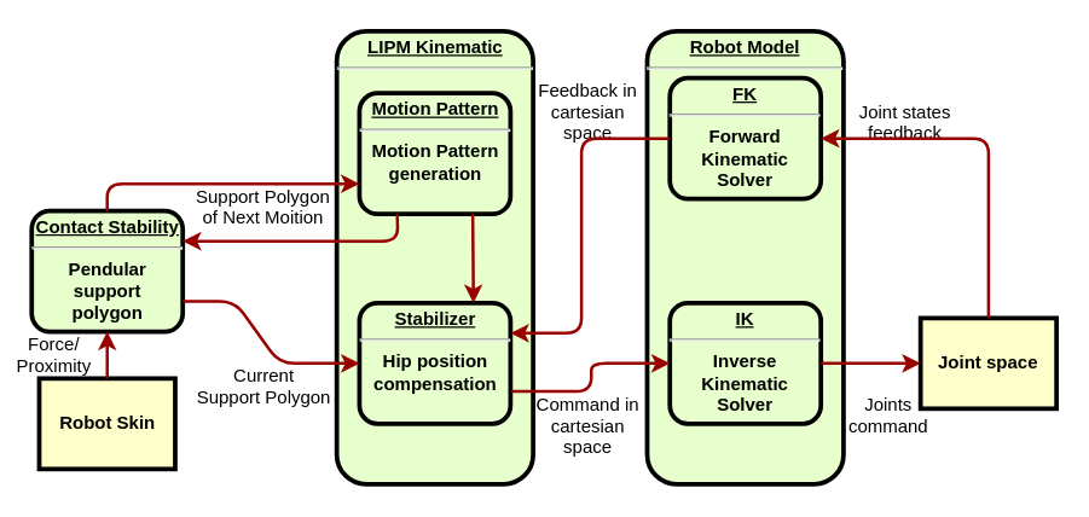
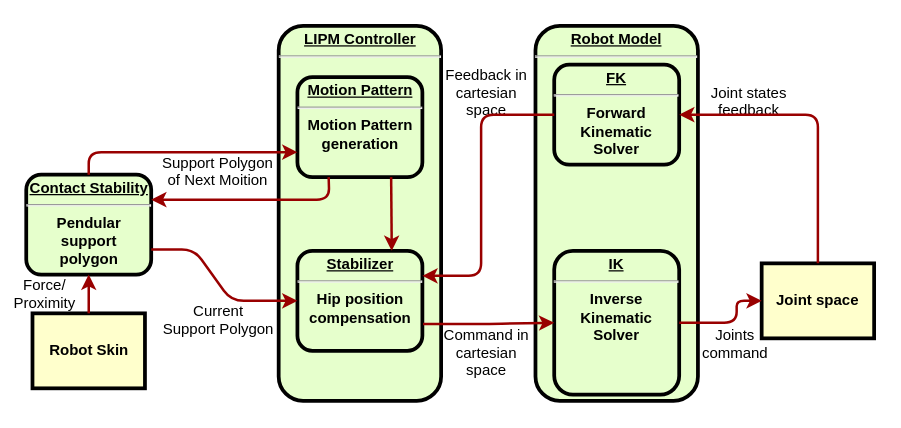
- <mxCell id="4" value="&lt;p style=&quot;margin: 0px ; margin-top: 4px ; text-align: center ; text-decoration: underline&quot;&gt;&lt;strong&gt;LIPM Kinematic&lt;br&gt;&lt;/strong&gt;&lt;/p&gt;&lt;hr&gt;&lt;p style=&quot;margin: 0px ; margin-left: 8px&quot;&gt;&lt;br&gt;&lt;/p&gt;" style="verticalAlign=middle;align=center;overflow=fill;fontSize=12;fontFamily=Helvetica;html=1;rounded=1;fontStyle=1;strokeWidth=3;fillColor=#E6FFCC" parent="1" vertex="1"><mxGeometry x="222.5" y="20" width="130" height="300" as="geometry" /></mxCell>
+ <mxCell id="4" value="&lt;p style=&quot;margin: 0px ; margin-top: 4px ; text-align: center ; text-decoration: underline&quot;&gt;&lt;strong&gt;LIPM Controller&lt;br&gt;&lt;/strong&gt;&lt;/p&gt;&lt;hr&gt;&lt;p style=&quot;margin: 0px ; margin-left: 8px&quot;&gt;&lt;br&gt;&lt;/p&gt;" style="verticalAlign=middle;align=center;overflow=fill;fontSize=12;fontFamily=Helvetica;html=1;rounded=1;fontStyle=1;strokeWidth=3;fillColor=#E6FFCC" parent="1" vertex="1"><mxGeometry x="222.5" y="20" width="130" height="300" as="geometry" /></mxCell>
- <mxCell id="11" value="&lt;p style=&quot;margin: 0px ; margin-top: 4px ; text-align: center ; text-decoration: underline&quot;&gt;&lt;strong&gt;&lt;strong&gt;IK&lt;/strong&gt;&lt;br&gt;&lt;/strong&gt;&lt;/p&gt;&lt;hr&gt;&lt;div&gt;Inverse &lt;br&gt;&lt;/div&gt;&lt;div&gt;Kinematic&lt;/div&gt;&lt;div&gt;Solver&lt;br&gt;&lt;/div&gt;" style="verticalAlign=middle;align=center;overflow=fill;fontSize=12;fontFamily=Helvetica;html=1;rounded=1;fontStyle=1;strokeWidth=3;fillColor=#E6FFCC" parent="1" vertex="1"><mxGeometry x="443" y="200" width="100" height="80" as="geometry" /></mxCell>
+ <mxCell id="11" value="&lt;p style=&quot;margin: 0px ; margin-top: 4px ; text-align: center ; text-decoration: underline&quot;&gt;&lt;strong&gt;&lt;strong&gt;IK&lt;/strong&gt;&lt;br&gt;&lt;/strong&gt;&lt;/p&gt;&lt;hr&gt;&lt;div&gt;Inverse &lt;br&gt;&lt;/div&gt;&lt;div&gt;Kinematic&lt;/div&gt;&lt;div&gt;Solver&lt;br&gt;&lt;/div&gt;" style="verticalAlign=middle;align=center;overflow=fill;fontSize=12;fontFamily=Helvetica;html=1;rounded=1;fontStyle=1;strokeWidth=3;fillColor=#E6FFCC" parent="1" vertex="1"><mxGeometry x="443" y="200" width="100" height="115" as="geometry" /></mxCell>
